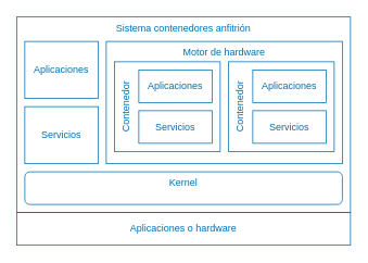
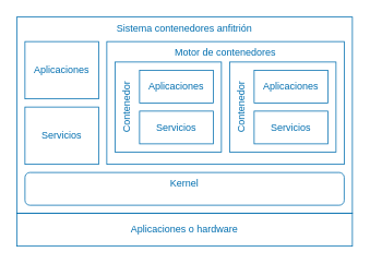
- <mxCell id="13" value="Motor de hardware" style="rounded=0;whiteSpace=wrap;html=1;fillColor=none;fontColor=light-dark(#006EAF,#006EAF);strokeColor=light-dark(#006EAF,#006EAF);verticalAlign=top;" parent="1" vertex="1"><mxGeometry x="130" y="50" width="290" height="150" as="geometry" /></mxCell>
+ <mxCell id="13" value="Motor de contenedores" style="rounded=0;whiteSpace=wrap;html=1;fillColor=none;fontColor=light-dark(#006EAF,#006EAF);strokeColor=light-dark(#006EAF,#006EAF);verticalAlign=top;" parent="1" vertex="1"><mxGeometry x="130" y="50" width="290" height="150" as="geometry" /></mxCell>
